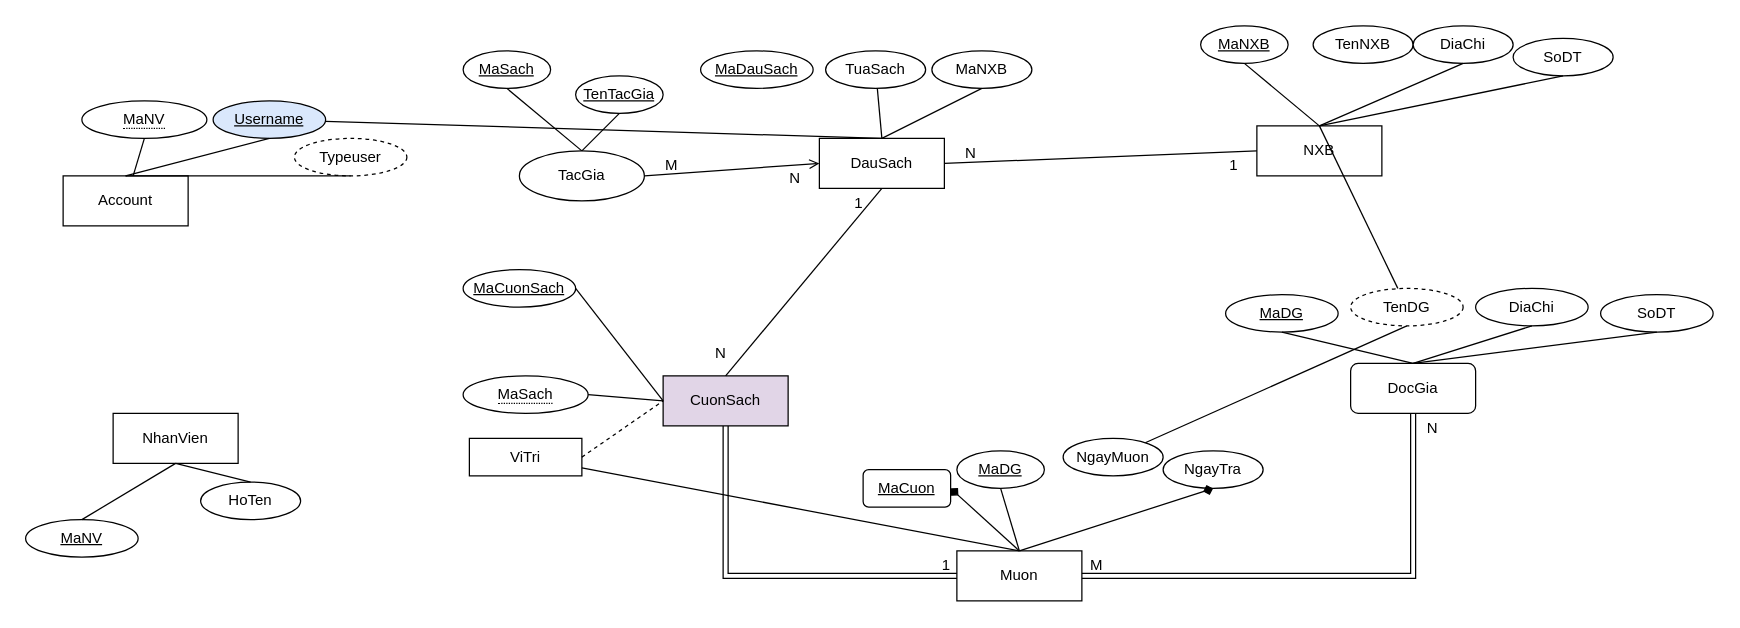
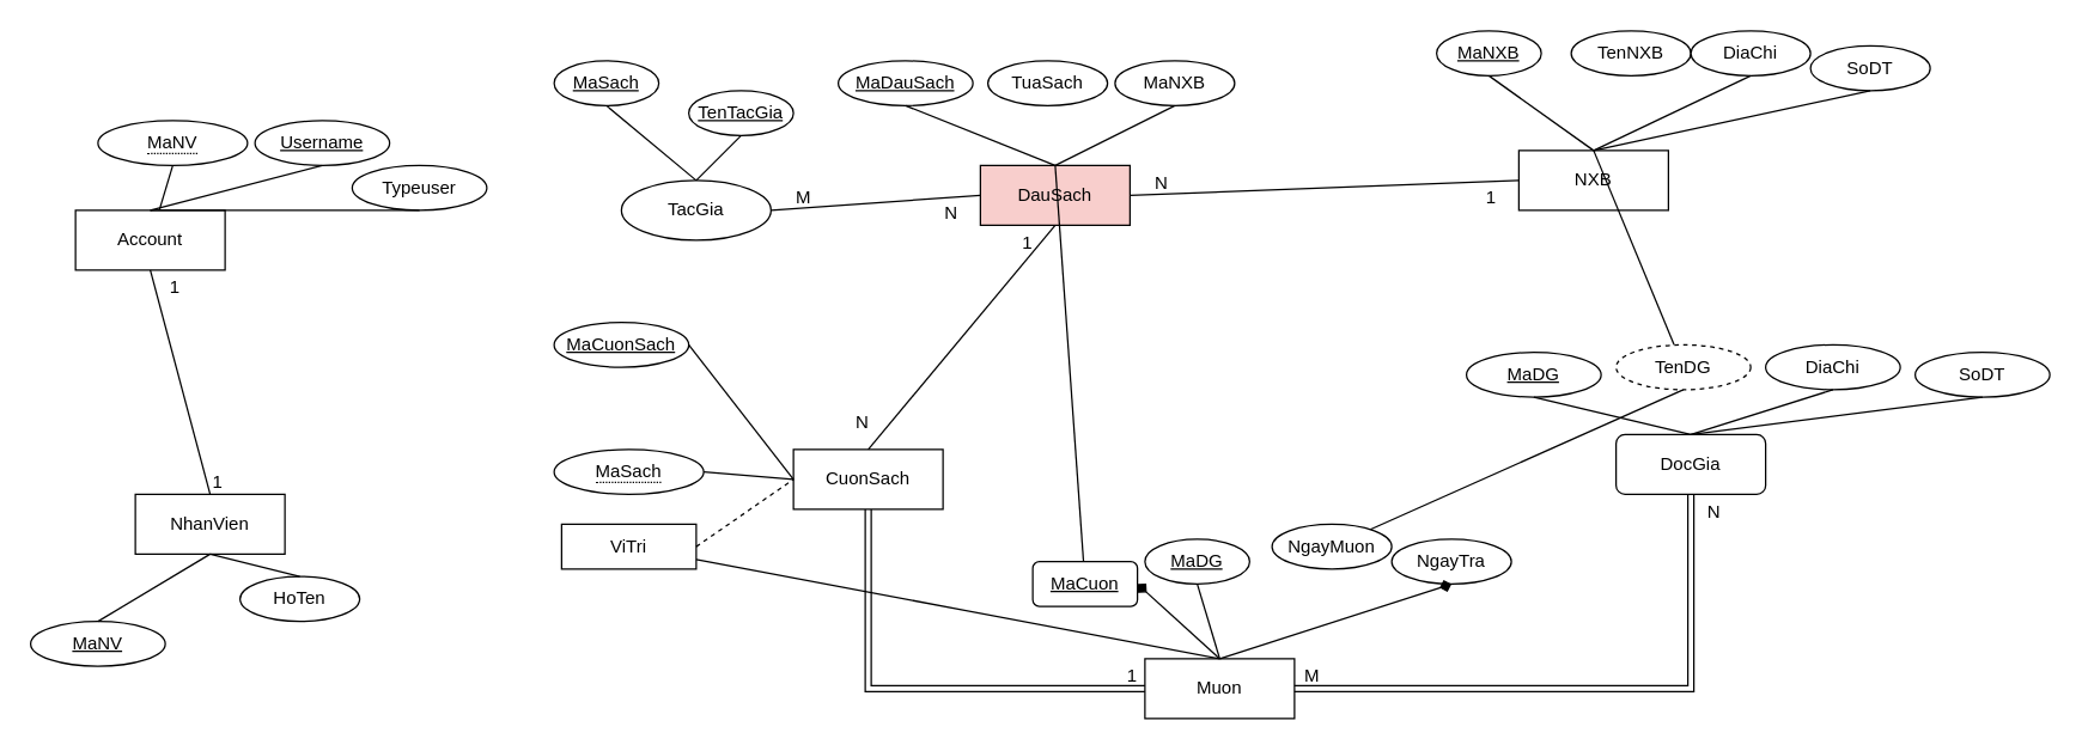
- <mxCell id="6" value="" style="endArrow=none;html=1;rounded=0;exitX=0.5;exitY=0;exitDx=0;exitDy=0;" edge="1" parent="1" source="2" target="5"><mxGeometry relative="1" as="geometry"><mxPoint x="710" y="120" as="sourcePoint" /><mxPoint x="820" y="130" as="targetPoint" /></mxGeometry></mxCell>
+ <mxCell id="6" value="" style="endArrow=none;html=1;rounded=0;exitX=0.5;exitY=0;exitDx=0;exitDy=0;" edge="1" parent="1" source="2" target="48"><mxGeometry relative="1" as="geometry"><mxPoint x="710" y="120" as="sourcePoint" /><mxPoint x="820" y="130" as="targetPoint" /></mxGeometry></mxCell>
- <mxCell id="31" value="&lt;u&gt;Username&lt;/u&gt;" style="ellipse;whiteSpace=wrap;html=1;align=center;fillColor=#dae8fc;" vertex="1" parent="1"><mxGeometry x="170" y="80" width="90" height="30" as="geometry" /></mxCell>
+ <mxCell id="31" value="&lt;u&gt;Username&lt;/u&gt;" style="ellipse;whiteSpace=wrap;html=1;align=center;" vertex="1" parent="1"><mxGeometry x="170" y="80" width="90" height="30" as="geometry" /></mxCell>
- <mxCell id="4" value="" style="endArrow=none;html=1;rounded=0;exitX=0.5;exitY=0;exitDx=0;exitDy=0;" edge="1" parent="1" source="2" target="31"><mxGeometry relative="1" as="geometry"><mxPoint x="660" y="130" as="sourcePoint" /><mxPoint x="820" y="130" as="targetPoint" /></mxGeometry></mxCell>
+ <mxCell id="4" value="" style="endArrow=none;html=1;rounded=0;entryX=0.5;entryY=1;entryDx=0;entryDy=0;exitX=0.5;exitY=0;exitDx=0;exitDy=0;" edge="1" parent="1" source="2" target="3"><mxGeometry relative="1" as="geometry"><mxPoint x="660" y="130" as="sourcePoint" /><mxPoint x="820" y="130" as="targetPoint" /></mxGeometry></mxCell>
- <mxCell id="9" value="NXB" style="whiteSpace=wrap;html=1;align=center;" vertex="1" parent="1"><mxGeometry x="1005" y="100" width="100" height="40" as="geometry" /></mxCell>
+ <mxCell id="9" value="NXB" style="whiteSpace=wrap;html=1;align=center;" vertex="1" parent="1"><mxGeometry x="1015" y="100" width="100" height="40" as="geometry" /></mxCell>
- <mxCell id="34" value="Typeuser" style="ellipse;whiteSpace=wrap;html=1;align=center;dashed=1;" vertex="1" parent="1"><mxGeometry x="235" y="110" width="90" height="30" as="geometry" /></mxCell>
+ <mxCell id="34" value="Typeuser" style="ellipse;whiteSpace=wrap;html=1;align=center;" vertex="1" parent="1"><mxGeometry x="235" y="110" width="90" height="30" as="geometry" /></mxCell>
- <mxCell id="2" value="DauSach" style="whiteSpace=wrap;html=1;align=center;" vertex="1" parent="1"><mxGeometry x="655" y="110" width="100" height="40" as="geometry" /></mxCell>
+ <mxCell id="2" value="DauSach" style="whiteSpace=wrap;html=1;align=center;fillColor=#f8cecc;" vertex="1" parent="1"><mxGeometry x="655" y="110" width="100" height="40" as="geometry" /></mxCell>
- <mxCell id="66" value="" style="endArrow=open;html=1;rounded=0;exitX=1;exitY=0.5;exitDx=0;exitDy=0;entryX=0;entryY=0.5;entryDx=0;entryDy=0;" edge="1" parent="1" source="55" target="2"><mxGeometry relative="1" as="geometry"><mxPoint x="505" y="255" as="sourcePoint" /><mxPoint x="630" y="95" as="targetPoint" /></mxGeometry></mxCell>
+ <mxCell id="66" value="" style="endArrow=none;html=1;rounded=0;exitX=1;exitY=0.5;exitDx=0;exitDy=0;entryX=0;entryY=0.5;entryDx=0;entryDy=0;" edge="1" parent="1" source="55" target="2"><mxGeometry relative="1" as="geometry"><mxPoint x="505" y="255" as="sourcePoint" /><mxPoint x="630" y="95" as="targetPoint" /></mxGeometry></mxCell>
+ <mxCell id="60" value="" style="endArrow=none;html=1;rounded=0;entryX=0.5;entryY=1;entryDx=0;entryDy=0;exitX=0.5;exitY=0;exitDx=0;exitDy=0;" edge="1" parent="1" source="25" target="30"><mxGeometry relative="1" as="geometry"><mxPoint x="130" y="330" as="sourcePoint" /><mxPoint x="290" y="340" as="targetPoint" /></mxGeometry></mxCell>
+ <mxCell id="61" value="1" style="resizable=0;html=1;align=left;verticalAlign=bottom;" connectable="0" vertex="1" parent="60"><mxGeometry x="-1" relative="1" as="geometry" /></mxCell>
+ <mxCell id="62" value="1" style="resizable=0;html=1;align=right;verticalAlign=bottom;" connectable="0" vertex="1" parent="60"><mxGeometry x="1" relative="1" as="geometry"><mxPoint x="20" y="20" as="offset" /></mxGeometry></mxCell>
- <mxCell id="18" value="CuonSach" style="whiteSpace=wrap;html=1;align=center;fillColor=#e1d5e7;" vertex="1" parent="1"><mxGeometry x="530" y="300" width="100" height="40" as="geometry" /></mxCell>
+ <mxCell id="18" value="CuonSach" style="whiteSpace=wrap;html=1;align=center;" vertex="1" parent="1"><mxGeometry x="530" y="300" width="100" height="40" as="geometry" /></mxCell>
